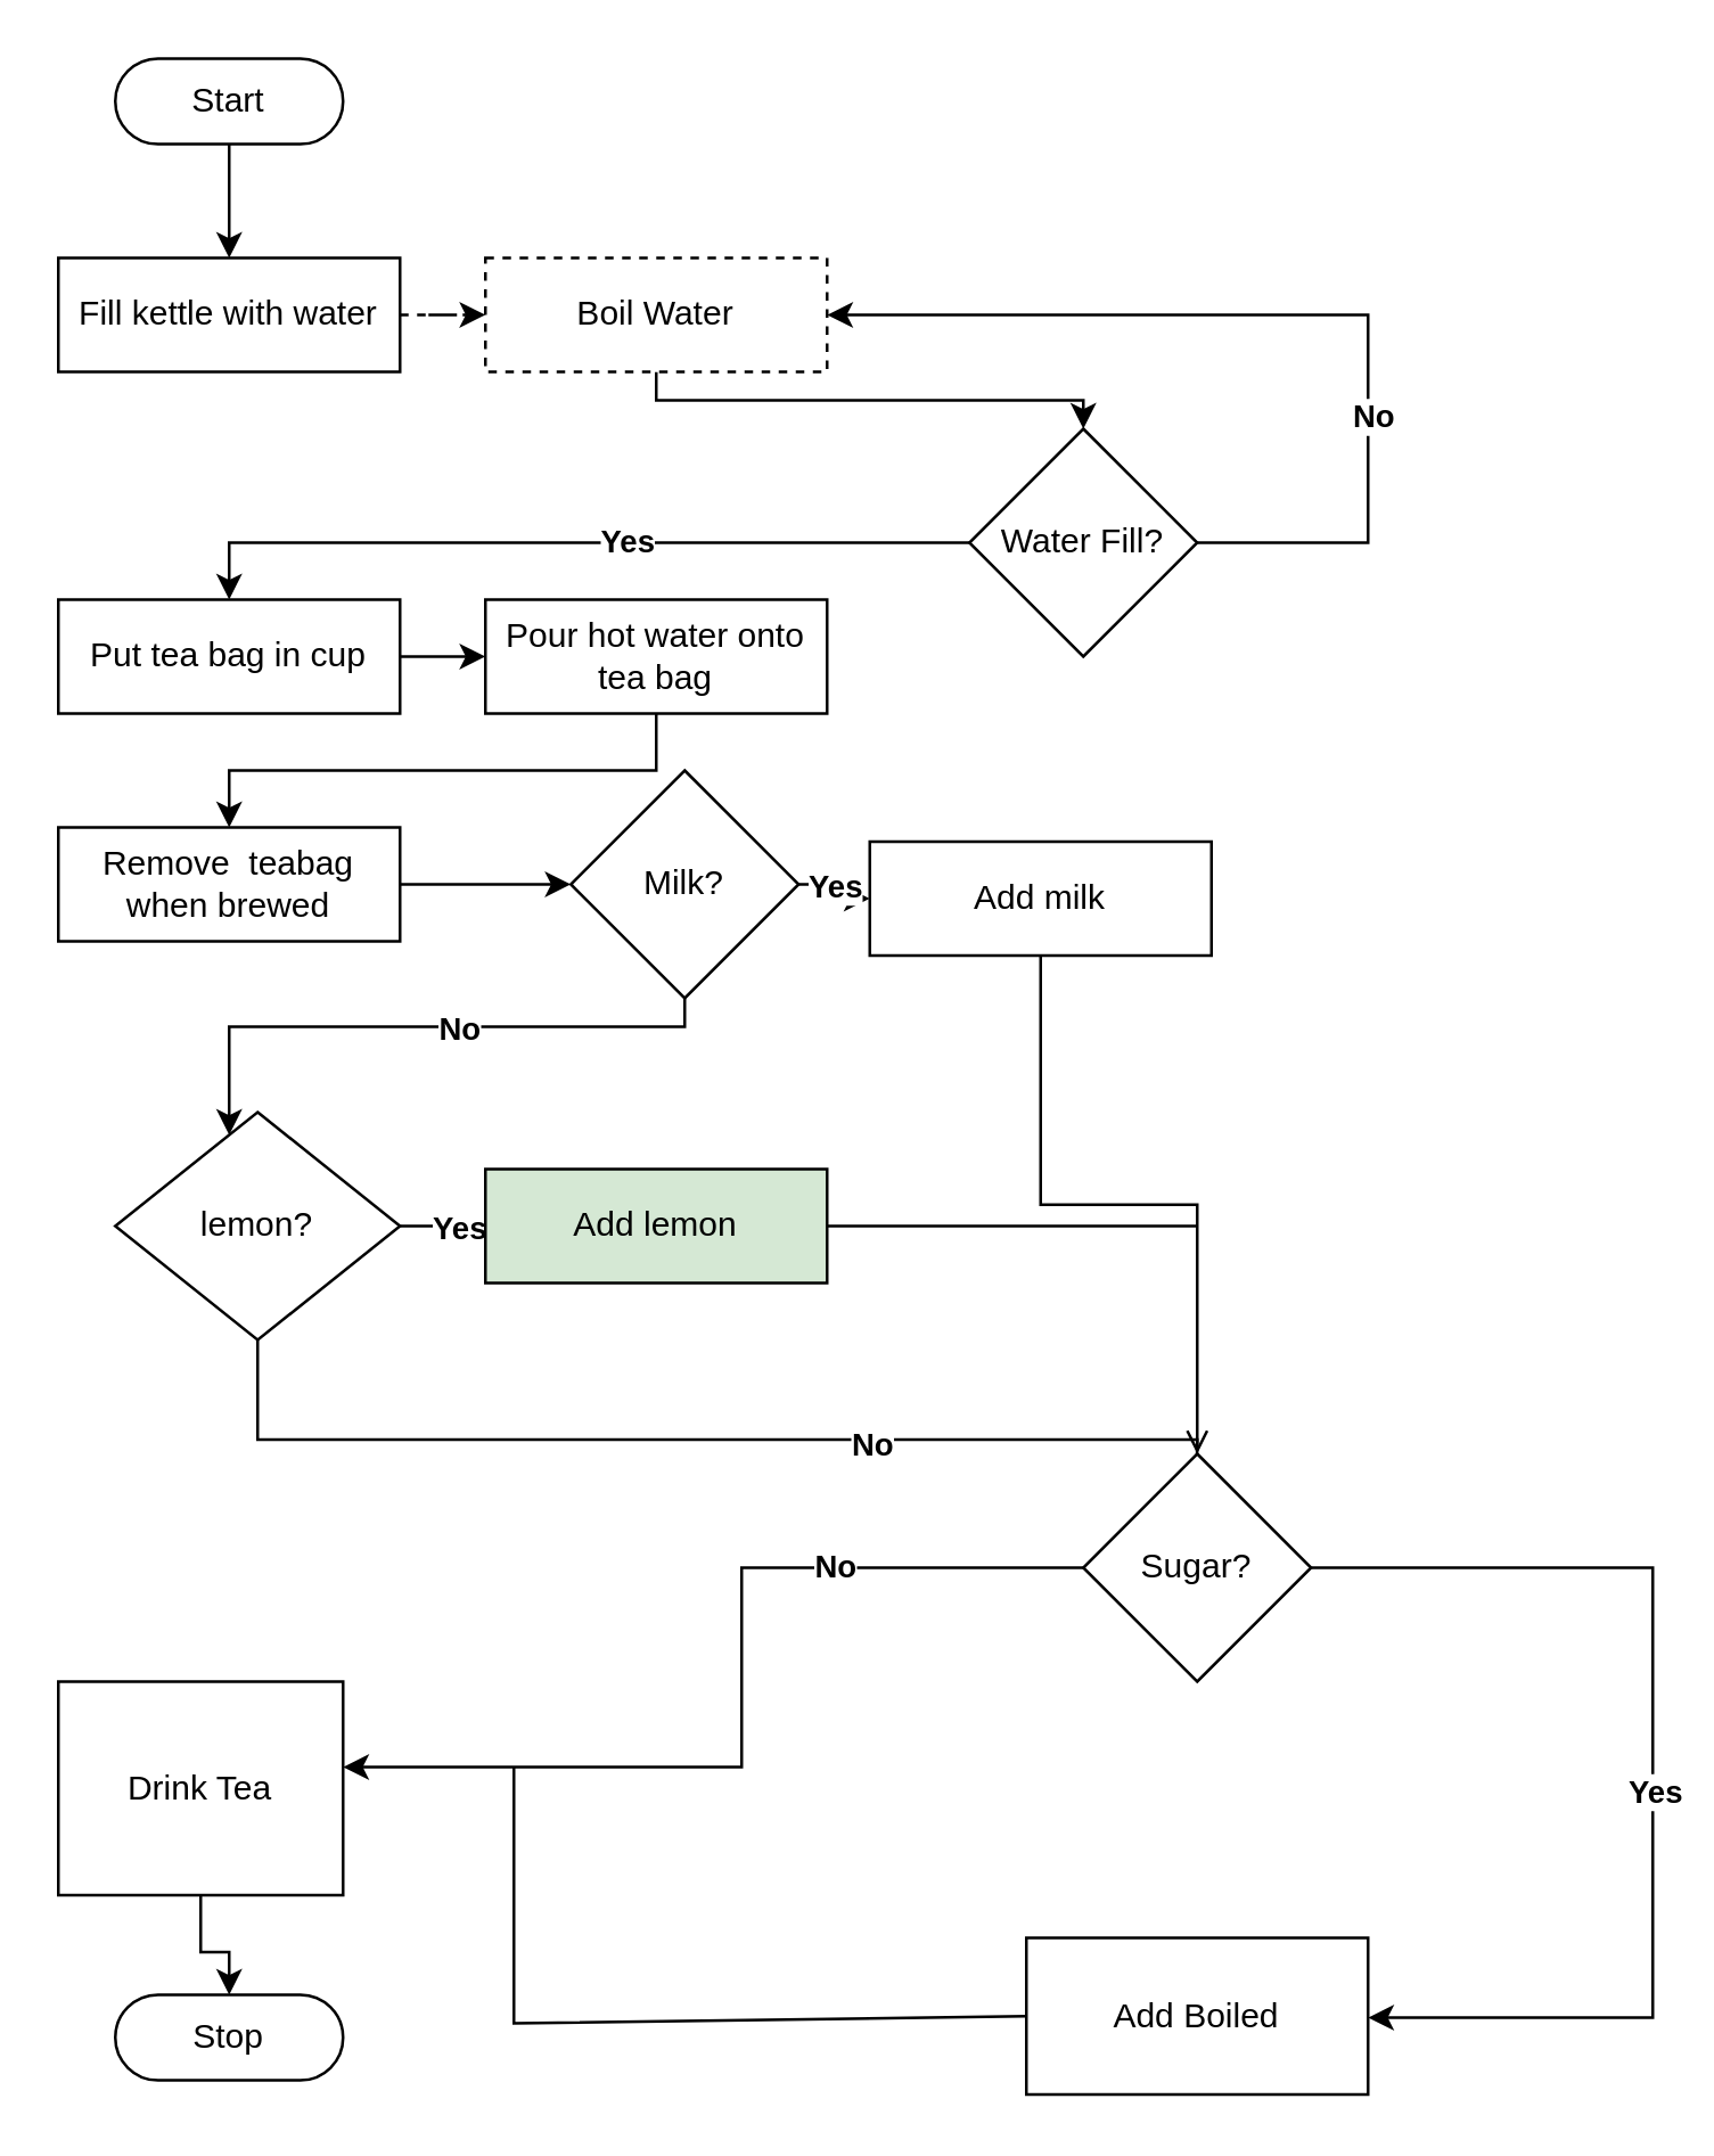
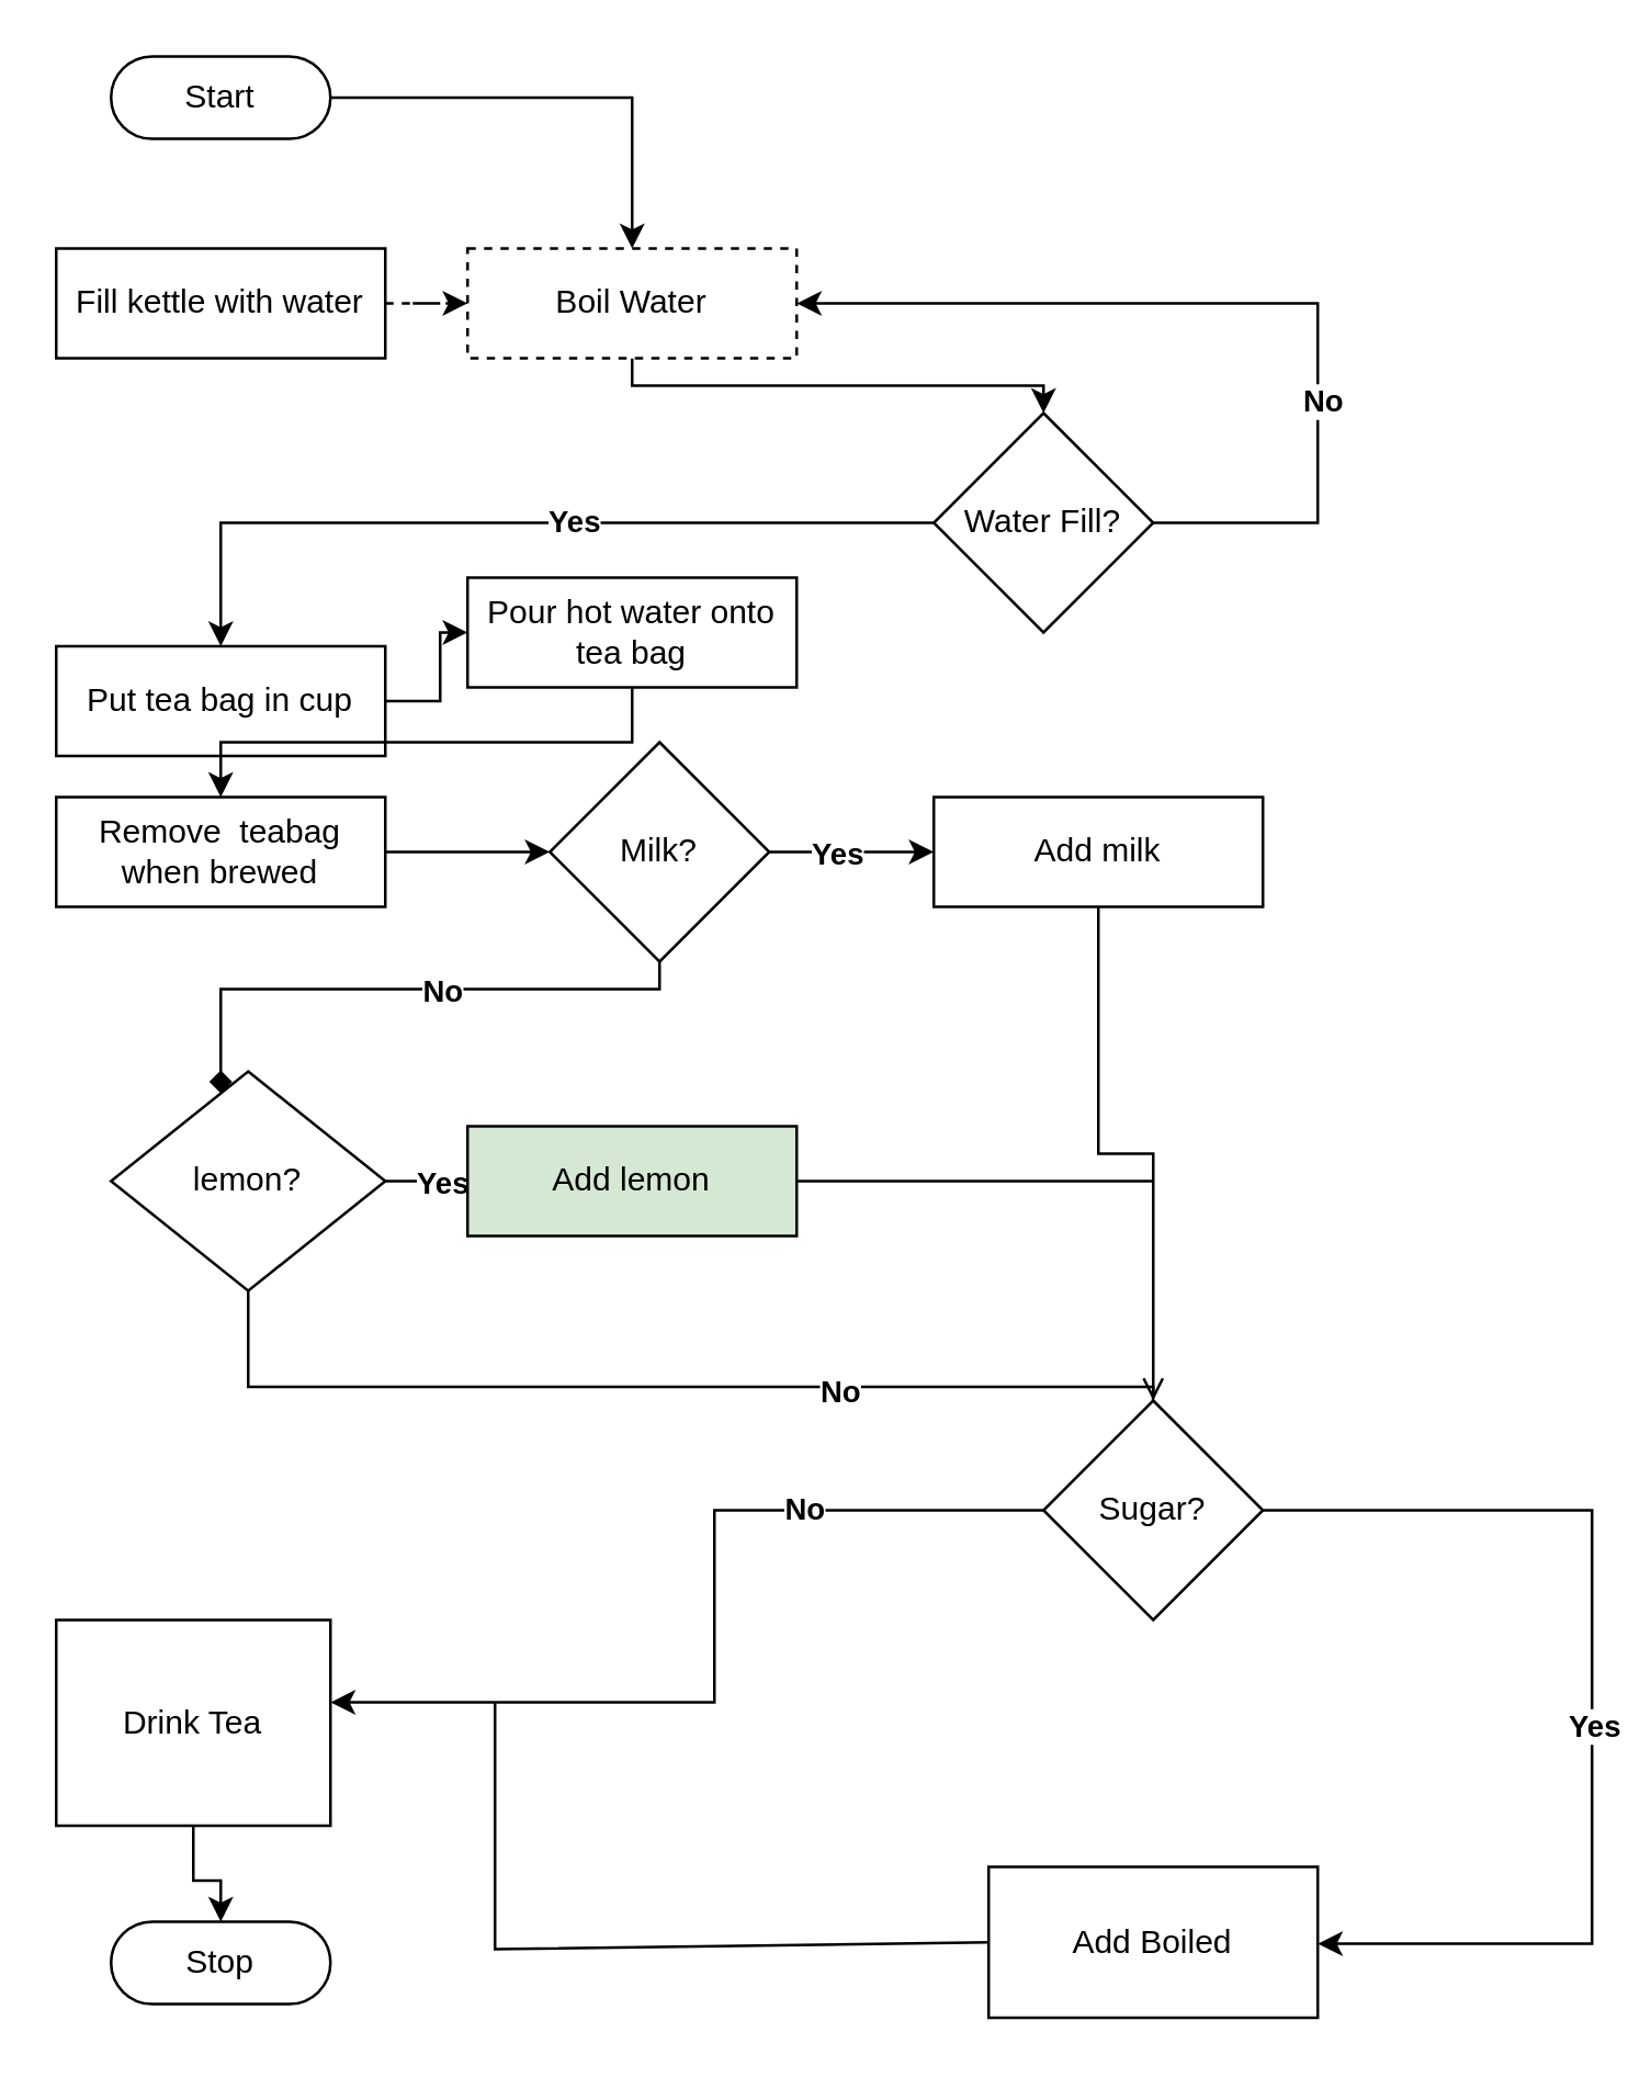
- <mxCell id="2" value="" style="edgeStyle=orthogonalEdgeStyle;rounded=0;orthogonalLoop=1;jettySize=auto;html=1;" edge="1" parent="1" source="3" target="6"><mxGeometry relative="1" as="geometry" /></mxCell>
+ <mxCell id="2" value="" style="edgeStyle=orthogonalEdgeStyle;rounded=0;orthogonalLoop=1;jettySize=auto;html=1;" edge="1" parent="1" source="3" target="8"><mxGeometry relative="1" as="geometry" /></mxCell>
- <mxCell id="15" value="Put tea bag in cup" style="whiteSpace=wrap;html=1;" vertex="1" parent="1"><mxGeometry x="20" y="210" width="120" height="40" as="geometry" /></mxCell>
+ <mxCell id="15" value="Put tea bag in cup" style="whiteSpace=wrap;html=1;" vertex="1" parent="1"><mxGeometry x="20" y="235" width="120" height="40" as="geometry" /></mxCell>
- <mxCell id="26" value="Add milk" style="whiteSpace=wrap;html=1;" vertex="1" parent="1"><mxGeometry x="305" y="295" width="120" height="40" as="geometry" /></mxCell>
+ <mxCell id="26" value="Add milk" style="whiteSpace=wrap;html=1;" vertex="1" parent="1"><mxGeometry x="340" y="290" width="120" height="40" as="geometry" /></mxCell>
- <mxCell id="22" value="" style="edgeStyle=orthogonalEdgeStyle;rounded=0;orthogonalLoop=1;jettySize=auto;html=1;" edge="1" parent="1" source="24" target="31"><mxGeometry relative="1" as="geometry"><Array as="points"><mxPoint x="240" y="360" /><mxPoint x="80" y="360" /></Array></mxGeometry></mxCell>
+ <mxCell id="22" value="" style="edgeStyle=orthogonalEdgeStyle;rounded=0;orthogonalLoop=1;jettySize=auto;html=1;endArrow=diamond;" edge="1" parent="1" source="24" target="31"><mxGeometry relative="1" as="geometry"><Array as="points"><mxPoint x="240" y="360" /><mxPoint x="80" y="360" /></Array></mxGeometry></mxCell>
